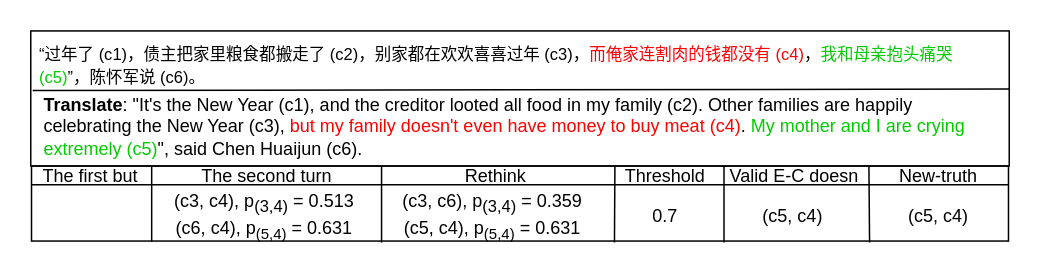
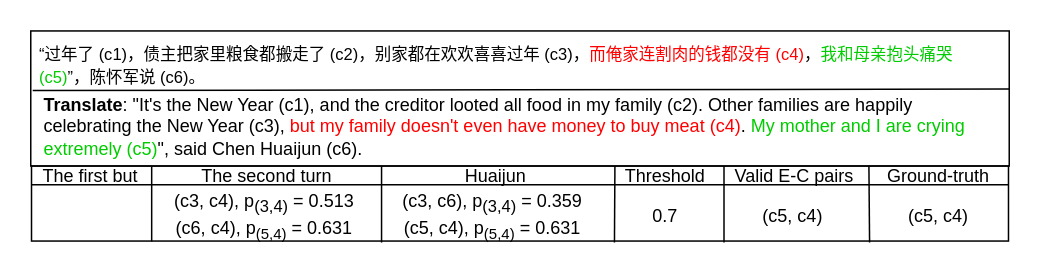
- <mxCell id="8" value="Rethink" style="text;html=1;strokeColor=none;fillColor=none;align=center;verticalAlign=middle;whiteSpace=wrap;rounded=0;shadow=0;glass=0;sketch=0;" vertex="1" parent="1"><mxGeometry x="289.94" y="107" width="80" height="20" as="geometry" /></mxCell>
+ <mxCell id="8" value="Huaijun" style="text;html=1;strokeColor=none;fillColor=none;align=center;verticalAlign=middle;whiteSpace=wrap;rounded=0;shadow=0;glass=0;sketch=0;" vertex="1" parent="1"><mxGeometry x="289.94" y="107" width="80" height="20" as="geometry" /></mxCell>
- <mxCell id="9" value="Valid E-C doesn" style="text;html=1;strokeColor=none;fillColor=none;align=center;verticalAlign=middle;whiteSpace=wrap;rounded=0;shadow=0;glass=0;sketch=0;" vertex="1" parent="1"><mxGeometry x="482.94" y="107" width="92" height="20" as="geometry" /></mxCell>
+ <mxCell id="9" value="Valid E-C pairs" style="text;html=1;strokeColor=none;fillColor=none;align=center;verticalAlign=middle;whiteSpace=wrap;rounded=0;shadow=0;glass=0;sketch=0;" vertex="1" parent="1"><mxGeometry x="482.94" y="107" width="92" height="20" as="geometry" /></mxCell>
- <mxCell id="5" value="New-truth" style="text;html=1;strokeColor=none;fillColor=none;align=center;verticalAlign=middle;whiteSpace=wrap;rounded=0;shadow=0;glass=0;sketch=0;" vertex="1" parent="1"><mxGeometry x="584.07" y="107" width="82" height="20" as="geometry" /></mxCell>
+ <mxCell id="5" value="Ground-truth" style="text;html=1;strokeColor=none;fillColor=none;align=center;verticalAlign=middle;whiteSpace=wrap;rounded=0;shadow=0;glass=0;sketch=0;" vertex="1" parent="1"><mxGeometry x="584.07" y="107" width="82" height="20" as="geometry" /></mxCell>
